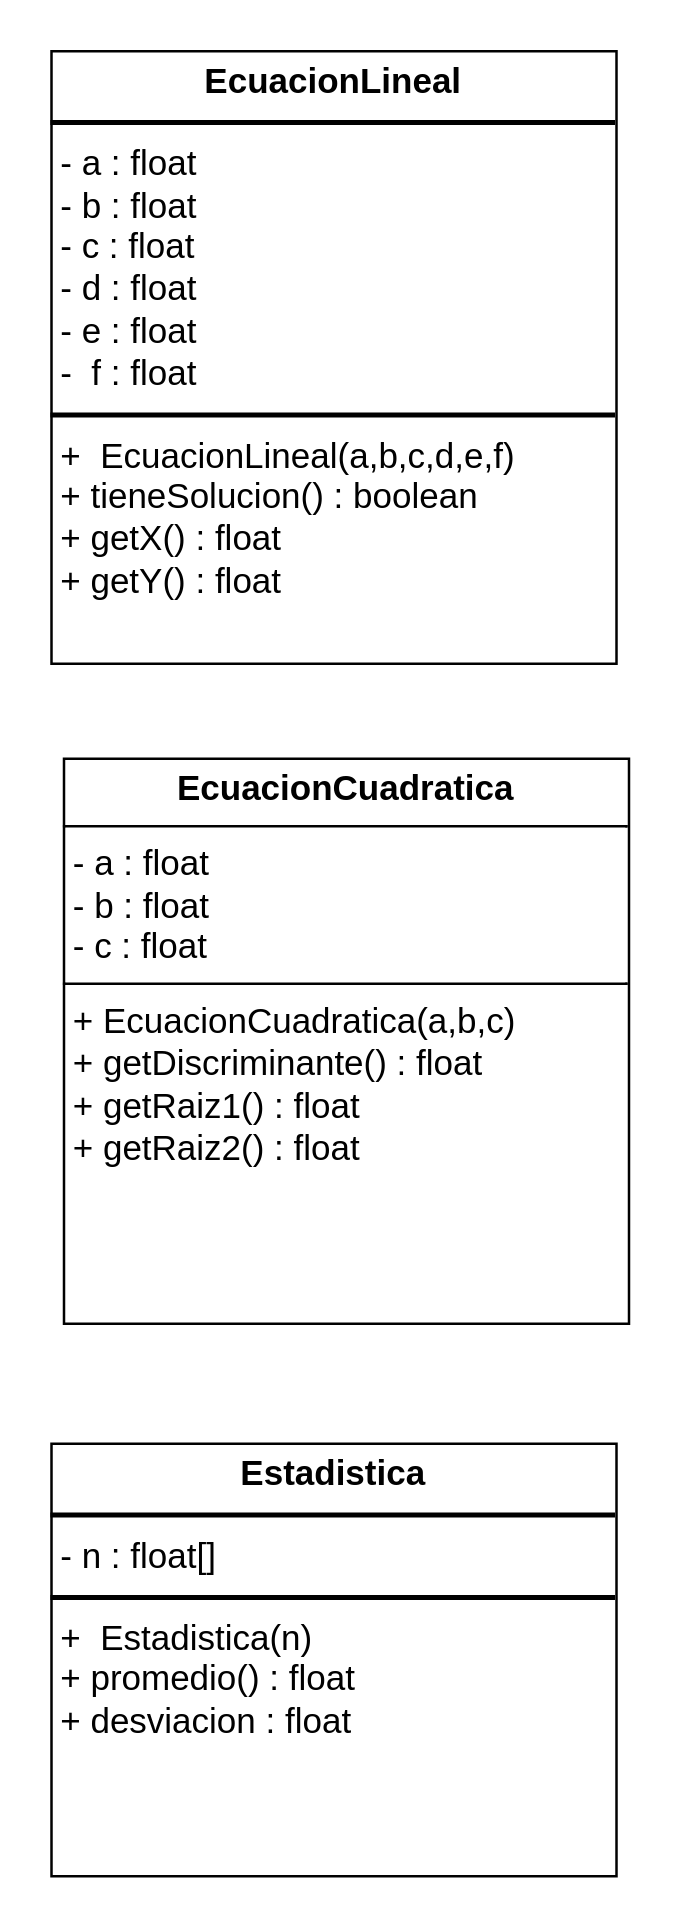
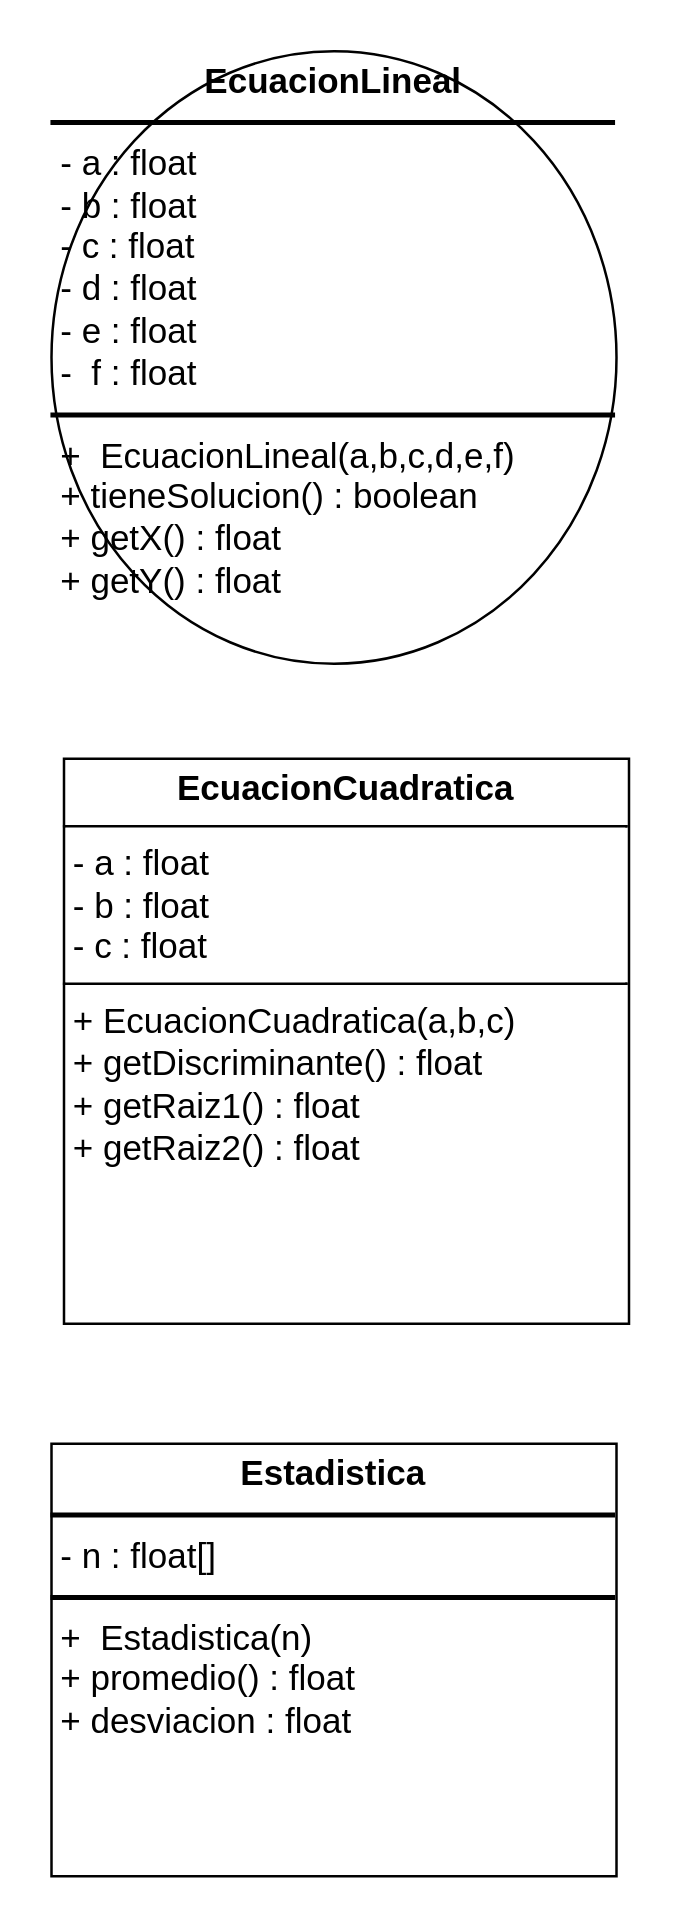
- <mxCell id="3" value="&lt;p style=&quot;margin:0px;margin-top:4px;text-align:center;&quot;&gt;&lt;b&gt;EcuacionLineal&lt;/b&gt;&lt;/p&gt;&lt;hr style=&quot;border-style:solid;&quot;&gt;&lt;p style=&quot;margin:0px;margin-left:4px;&quot;&gt;- a : float&lt;/p&gt;&lt;p style=&quot;margin:0px;margin-left:4px;&quot;&gt;- b :&amp;nbsp;&lt;span style=&quot;background-color: transparent; color: light-dark(rgb(0, 0, 0), rgb(255, 255, 255));&quot;&gt;float&lt;/span&gt;&lt;/p&gt;&lt;p style=&quot;margin:0px;margin-left:4px;&quot;&gt;- c :&amp;nbsp;&lt;span style=&quot;background-color: transparent; color: light-dark(rgb(0, 0, 0), rgb(255, 255, 255));&quot;&gt;float&lt;/span&gt;&lt;/p&gt;&lt;p style=&quot;margin:0px;margin-left:4px;&quot;&gt;- d :&amp;nbsp;&lt;span style=&quot;background-color: transparent; color: light-dark(rgb(0, 0, 0), rgb(255, 255, 255));&quot;&gt;float&lt;/span&gt;&lt;/p&gt;&lt;p style=&quot;margin:0px;margin-left:4px;&quot;&gt;- e :&amp;nbsp;&lt;span style=&quot;background-color: transparent; color: light-dark(rgb(0, 0, 0), rgb(255, 255, 255));&quot;&gt;float&lt;/span&gt;&lt;/p&gt;&lt;p style=&quot;margin:0px;margin-left:4px;&quot;&gt;-&amp;nbsp; f :&amp;nbsp;&lt;span style=&quot;background-color: transparent; color: light-dark(rgb(0, 0, 0), rgb(255, 255, 255));&quot;&gt;float&lt;/span&gt;&lt;/p&gt;&lt;hr style=&quot;border-style:solid;&quot;&gt;&lt;p style=&quot;margin:0px;margin-left:4px;&quot;&gt;+&amp;nbsp; EcuacionLineal(a,b,c,d,e,f)&lt;/p&gt;&lt;p style=&quot;margin:0px;margin-left:4px;&quot;&gt;+ tieneSolucion() : boolean&lt;/p&gt;&lt;p style=&quot;margin:0px;margin-left:4px;&quot;&gt;+ getX() :&amp;nbsp;&lt;span style=&quot;background-color: transparent; color: light-dark(rgb(0, 0, 0), rgb(255, 255, 255));&quot;&gt;float&lt;/span&gt;&lt;/p&gt;&lt;p style=&quot;margin:0px;margin-left:4px;&quot;&gt;+ getY() :&amp;nbsp;&lt;span style=&quot;background-color: transparent; color: light-dark(rgb(0, 0, 0), rgb(255, 255, 255));&quot;&gt;float&lt;/span&gt;&lt;/p&gt;" style="verticalAlign=top;align=left;overflow=fill;html=1;whiteSpace=wrap;fontSize=14;" parent="1" vertex="1"><mxGeometry x="20" y="20" width="226" height="245" as="geometry" /></mxCell>
+ <mxCell id="3" value="&lt;p style=&quot;margin:0px;margin-top:4px;text-align:center;&quot;&gt;&lt;b&gt;EcuacionLineal&lt;/b&gt;&lt;/p&gt;&lt;hr style=&quot;border-style:solid;&quot;&gt;&lt;p style=&quot;margin:0px;margin-left:4px;&quot;&gt;- a : float&lt;/p&gt;&lt;p style=&quot;margin:0px;margin-left:4px;&quot;&gt;- b :&amp;nbsp;&lt;span style=&quot;background-color: transparent; color: light-dark(rgb(0, 0, 0), rgb(255, 255, 255));&quot;&gt;float&lt;/span&gt;&lt;/p&gt;&lt;p style=&quot;margin:0px;margin-left:4px;&quot;&gt;- c :&amp;nbsp;&lt;span style=&quot;background-color: transparent; color: light-dark(rgb(0, 0, 0), rgb(255, 255, 255));&quot;&gt;float&lt;/span&gt;&lt;/p&gt;&lt;p style=&quot;margin:0px;margin-left:4px;&quot;&gt;- d :&amp;nbsp;&lt;span style=&quot;background-color: transparent; color: light-dark(rgb(0, 0, 0), rgb(255, 255, 255));&quot;&gt;float&lt;/span&gt;&lt;/p&gt;&lt;p style=&quot;margin:0px;margin-left:4px;&quot;&gt;- e :&amp;nbsp;&lt;span style=&quot;background-color: transparent; color: light-dark(rgb(0, 0, 0), rgb(255, 255, 255));&quot;&gt;float&lt;/span&gt;&lt;/p&gt;&lt;p style=&quot;margin:0px;margin-left:4px;&quot;&gt;-&amp;nbsp; f :&amp;nbsp;&lt;span style=&quot;background-color: transparent; color: light-dark(rgb(0, 0, 0), rgb(255, 255, 255));&quot;&gt;float&lt;/span&gt;&lt;/p&gt;&lt;hr style=&quot;border-style:solid;&quot;&gt;&lt;p style=&quot;margin:0px;margin-left:4px;&quot;&gt;+&amp;nbsp; EcuacionLineal(a,b,c,d,e,f)&lt;/p&gt;&lt;p style=&quot;margin:0px;margin-left:4px;&quot;&gt;+ tieneSolucion() : boolean&lt;/p&gt;&lt;p style=&quot;margin:0px;margin-left:4px;&quot;&gt;+ getX() :&amp;nbsp;&lt;span style=&quot;background-color: transparent; color: light-dark(rgb(0, 0, 0), rgb(255, 255, 255));&quot;&gt;float&lt;/span&gt;&lt;/p&gt;&lt;p style=&quot;margin:0px;margin-left:4px;&quot;&gt;+ getY() :&amp;nbsp;&lt;span style=&quot;background-color: transparent; color: light-dark(rgb(0, 0, 0), rgb(255, 255, 255));&quot;&gt;float&lt;/span&gt;&lt;/p&gt;" style="ellipse;verticalAlign=top;align=left;overflow=fill;html=1;whiteSpace=wrap;fontSize=14;" parent="1" vertex="1"><mxGeometry x="20" y="20" width="226" height="245" as="geometry" /></mxCell>
